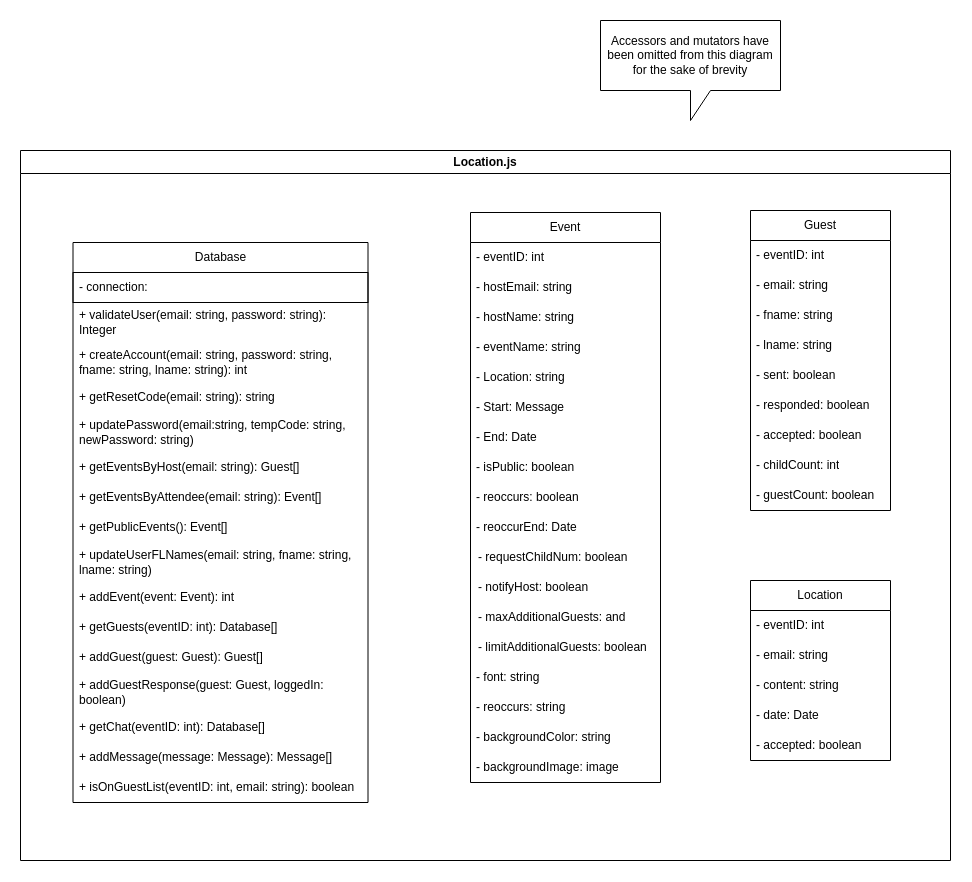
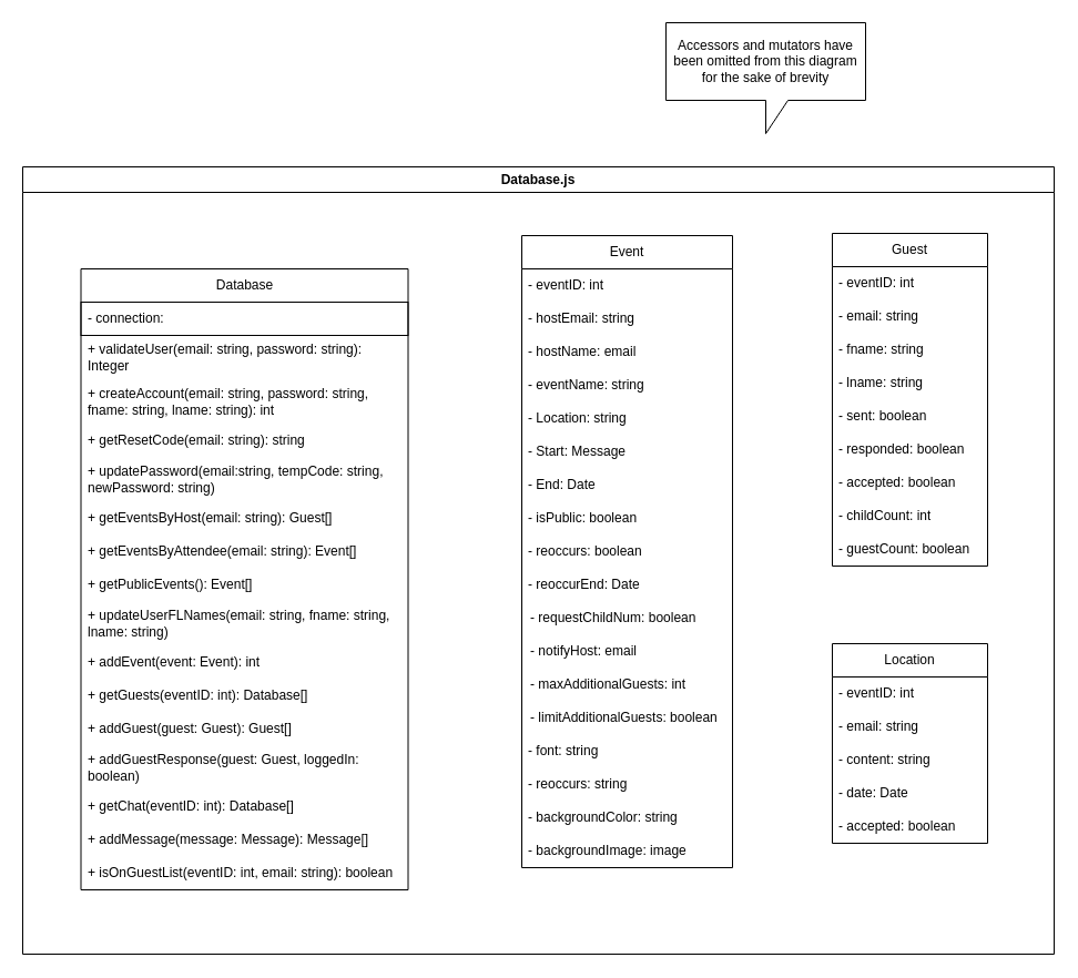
- <mxCell id="2" value="Location.js" style="swimlane;whiteSpace=wrap;html=1;" vertex="1" parent="1"><mxGeometry x="20" y="150" width="930" height="710" as="geometry"><mxRectangle x="50" y="15" width="100" height="30" as="alternateBounds" /></mxGeometry></mxCell>
+ <mxCell id="2" value="Database.js" style="swimlane;whiteSpace=wrap;html=1;" vertex="1" parent="1"><mxGeometry x="20" y="150" width="930" height="710" as="geometry"><mxRectangle x="50" y="15" width="100" height="30" as="alternateBounds" /></mxGeometry></mxCell>
- <mxCell id="23" value="- hostName: string" style="text;strokeColor=none;fillColor=none;align=left;verticalAlign=middle;spacingLeft=4;spacingRight=4;overflow=hidden;points=[[0,0.5],[1,0.5]];portConstraint=eastwest;rotatable=0;whiteSpace=wrap;html=1;" vertex="1" parent="20"><mxGeometry y="90" width="190" height="30" as="geometry" /></mxCell>
+ <mxCell id="23" value="- hostName: email" style="text;strokeColor=none;fillColor=none;align=left;verticalAlign=middle;spacingLeft=4;spacingRight=4;overflow=hidden;points=[[0,0.5],[1,0.5]];portConstraint=eastwest;rotatable=0;whiteSpace=wrap;html=1;" vertex="1" parent="20"><mxGeometry y="90" width="190" height="30" as="geometry" /></mxCell>
- <mxCell id="32" value="- notifyHost: boolean" style="shape=partialRectangle;connectable=0;fillColor=none;top=0;left=0;bottom=0;right=0;align=left;spacingLeft=6;overflow=hidden;whiteSpace=wrap;html=1;" vertex="1" parent="20"><mxGeometry y="360" width="190" height="30" as="geometry"><mxRectangle width="260" height="30" as="alternateBounds" /></mxGeometry></mxCell>
+ <mxCell id="32" value="- notifyHost: email" style="shape=partialRectangle;connectable=0;fillColor=none;top=0;left=0;bottom=0;right=0;align=left;spacingLeft=6;overflow=hidden;whiteSpace=wrap;html=1;" vertex="1" parent="20"><mxGeometry y="360" width="190" height="30" as="geometry"><mxRectangle width="260" height="30" as="alternateBounds" /></mxGeometry></mxCell>
- <mxCell id="33" value="- maxAdditionalGuests: and" style="shape=partialRectangle;connectable=0;fillColor=none;top=0;left=0;bottom=0;right=0;align=left;spacingLeft=6;overflow=hidden;whiteSpace=wrap;html=1;" vertex="1" parent="20"><mxGeometry y="390" width="190" height="30" as="geometry"><mxRectangle width="260" height="30" as="alternateBounds" /></mxGeometry></mxCell>
+ <mxCell id="33" value="- maxAdditionalGuests: int" style="shape=partialRectangle;connectable=0;fillColor=none;top=0;left=0;bottom=0;right=0;align=left;spacingLeft=6;overflow=hidden;whiteSpace=wrap;html=1;" vertex="1" parent="20"><mxGeometry y="390" width="190" height="30" as="geometry"><mxRectangle width="260" height="30" as="alternateBounds" /></mxGeometry></mxCell>
